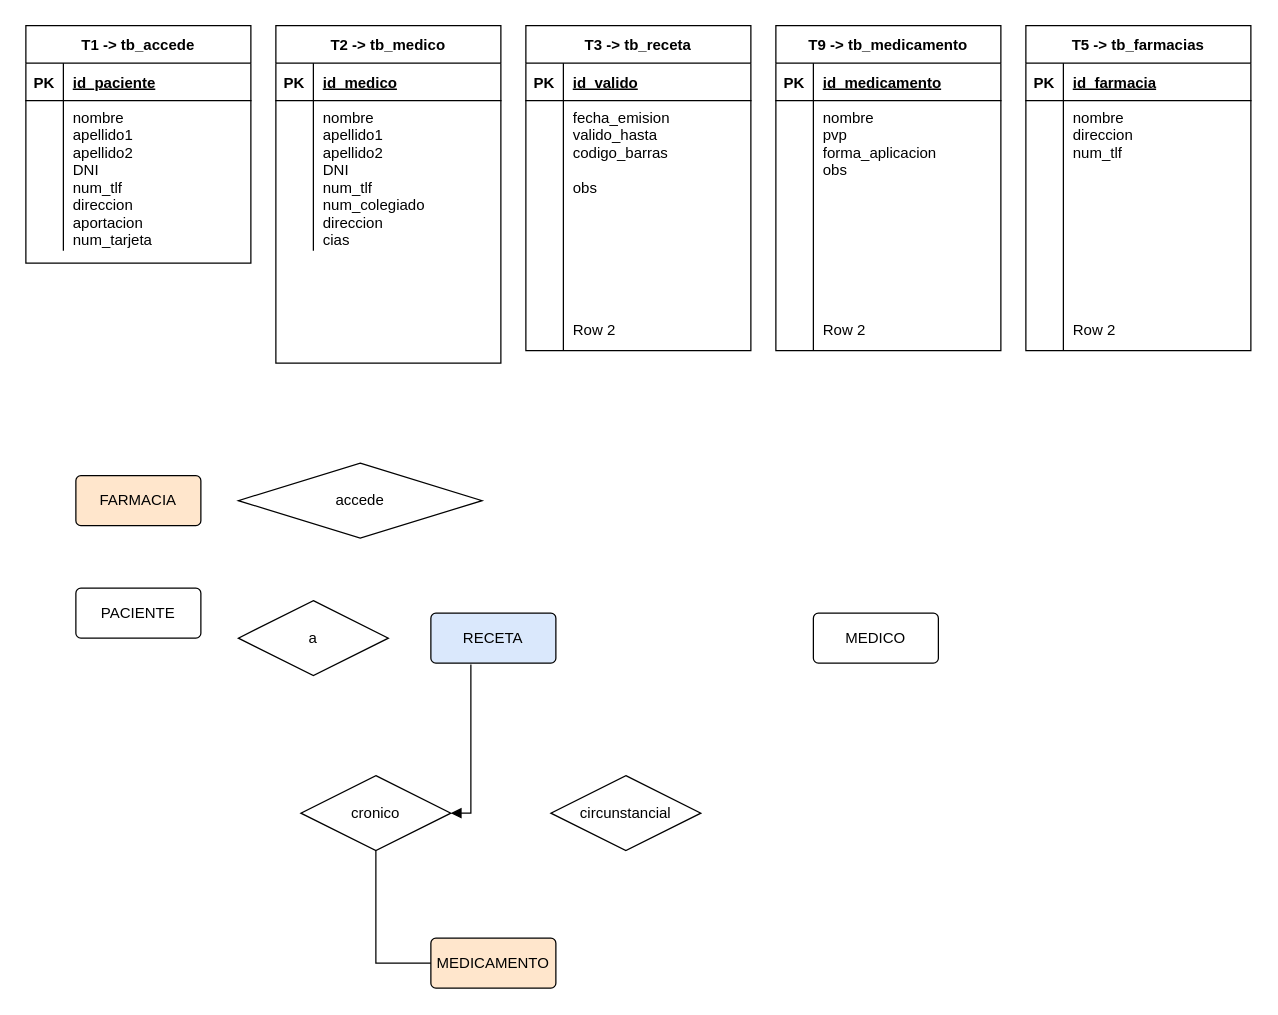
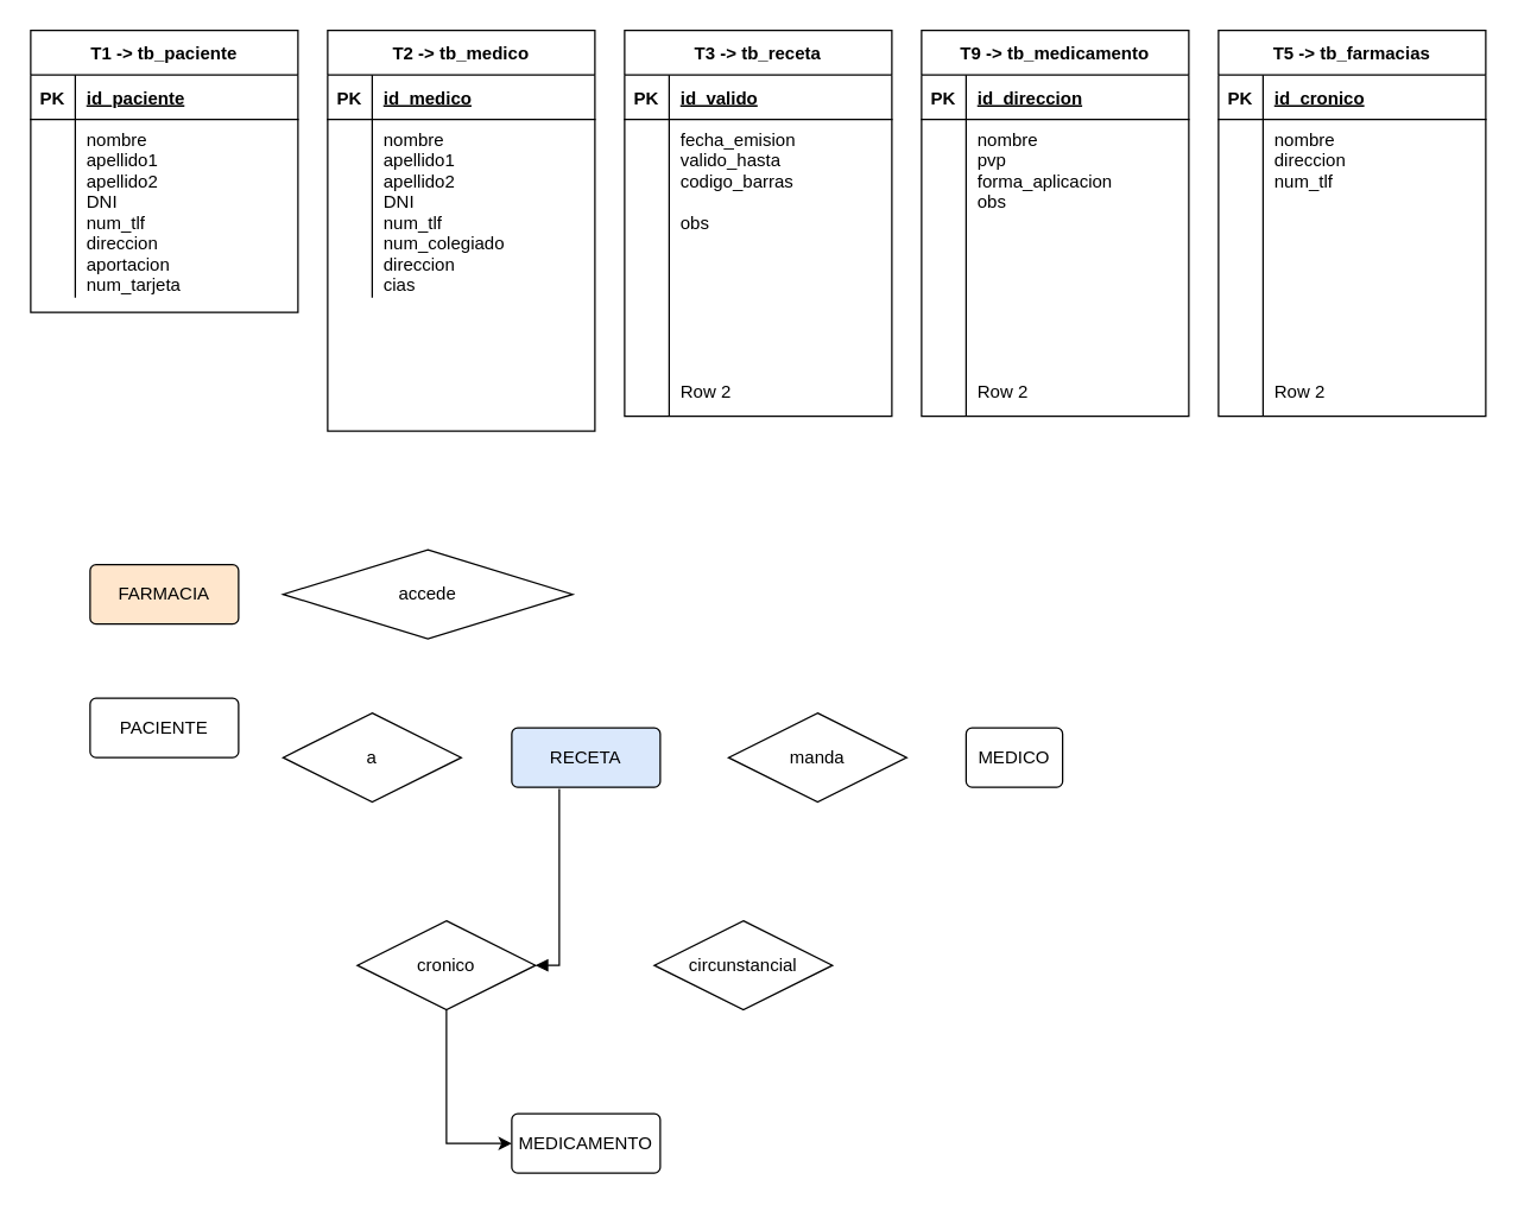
- <mxCell id="2" value="T1 -&gt; tb_accede" style="shape=table;startSize=30;container=1;collapsible=1;childLayout=tableLayout;fixedRows=1;rowLines=0;fontStyle=1;align=center;resizeLast=1;" vertex="1" parent="1"><mxGeometry x="20" y="20" width="180" height="190" as="geometry" /></mxCell>
+ <mxCell id="2" value="T1 -&gt; tb_paciente" style="shape=table;startSize=30;container=1;collapsible=1;childLayout=tableLayout;fixedRows=1;rowLines=0;fontStyle=1;align=center;resizeLast=1;" vertex="1" parent="1"><mxGeometry x="20" y="20" width="180" height="190" as="geometry" /></mxCell>
- <mxCell id="34" value="id_medicamento" style="shape=partialRectangle;connectable=0;fillColor=none;top=0;left=0;bottom=0;right=0;align=left;spacingLeft=6;fontStyle=5;overflow=hidden;" vertex="1" parent="32"><mxGeometry x="30" width="150" height="30" as="geometry" /></mxCell>
+ <mxCell id="34" value="id_direccion" style="shape=partialRectangle;connectable=0;fillColor=none;top=0;left=0;bottom=0;right=0;align=left;spacingLeft=6;fontStyle=5;overflow=hidden;" vertex="1" parent="32"><mxGeometry x="30" width="150" height="30" as="geometry" /></mxCell>
- <mxCell id="49" value="id_farmacia" style="shape=partialRectangle;connectable=0;fillColor=none;top=0;left=0;bottom=0;right=0;align=left;spacingLeft=6;fontStyle=5;overflow=hidden;" vertex="1" parent="47"><mxGeometry x="30" width="150" height="30" as="geometry" /></mxCell>
+ <mxCell id="49" value="id_cronico" style="shape=partialRectangle;connectable=0;fillColor=none;top=0;left=0;bottom=0;right=0;align=left;spacingLeft=6;fontStyle=5;overflow=hidden;" vertex="1" parent="47"><mxGeometry x="30" width="150" height="30" as="geometry" /></mxCell>
+ <mxCell id="29" value="manda" style="shape=rhombus;perimeter=rhombusPerimeter;whiteSpace=wrap;html=1;align=center;" vertex="1" parent="1"><mxGeometry x="490" y="480" width="120" height="60" as="geometry" /></mxCell>
- <mxCell id="27" value="MEDICO" style="rounded=1;arcSize=10;whiteSpace=wrap;html=1;align=center;" vertex="1" parent="1"><mxGeometry x="650" y="490" width="100" height="40" as="geometry" /></mxCell>
+ <mxCell id="27" value="MEDICO" style="rounded=1;arcSize=10;whiteSpace=wrap;html=1;align=center;" vertex="1" parent="1"><mxGeometry x="650" y="490" width="65" height="40" as="geometry" /></mxCell>
- <mxCell id="45" value="" style="endArrow=none;html=1;rounded=0;exitX=0.5;exitY=1;exitDx=0;exitDy=0;" edge="1" parent="1" source="41" target="42"><mxGeometry relative="1" as="geometry"><mxPoint x="250" y="710" as="sourcePoint" /><mxPoint x="410" y="710" as="targetPoint" /><Array as="points"><mxPoint x="300" y="770" /></Array></mxGeometry></mxCell>
+ <mxCell id="45" value="" style="endArrow=classic;html=1;rounded=0;exitX=0.5;exitY=1;exitDx=0;exitDy=0;" edge="1" parent="1" source="41" target="42"><mxGeometry relative="1" as="geometry"><mxPoint x="250" y="710" as="sourcePoint" /><mxPoint x="410" y="710" as="targetPoint" /><Array as="points"><mxPoint x="300" y="770" /></Array></mxGeometry></mxCell>
- <mxCell id="42" value="MEDICAMENTO" style="rounded=1;arcSize=10;whiteSpace=wrap;html=1;align=center;fillColor=#ffe6cc;" vertex="1" parent="1"><mxGeometry x="344" y="750" width="100" height="40" as="geometry" /></mxCell>
+ <mxCell id="42" value="MEDICAMENTO" style="rounded=1;arcSize=10;whiteSpace=wrap;html=1;align=center;" vertex="1" parent="1"><mxGeometry x="344" y="750" width="100" height="40" as="geometry" /></mxCell>
